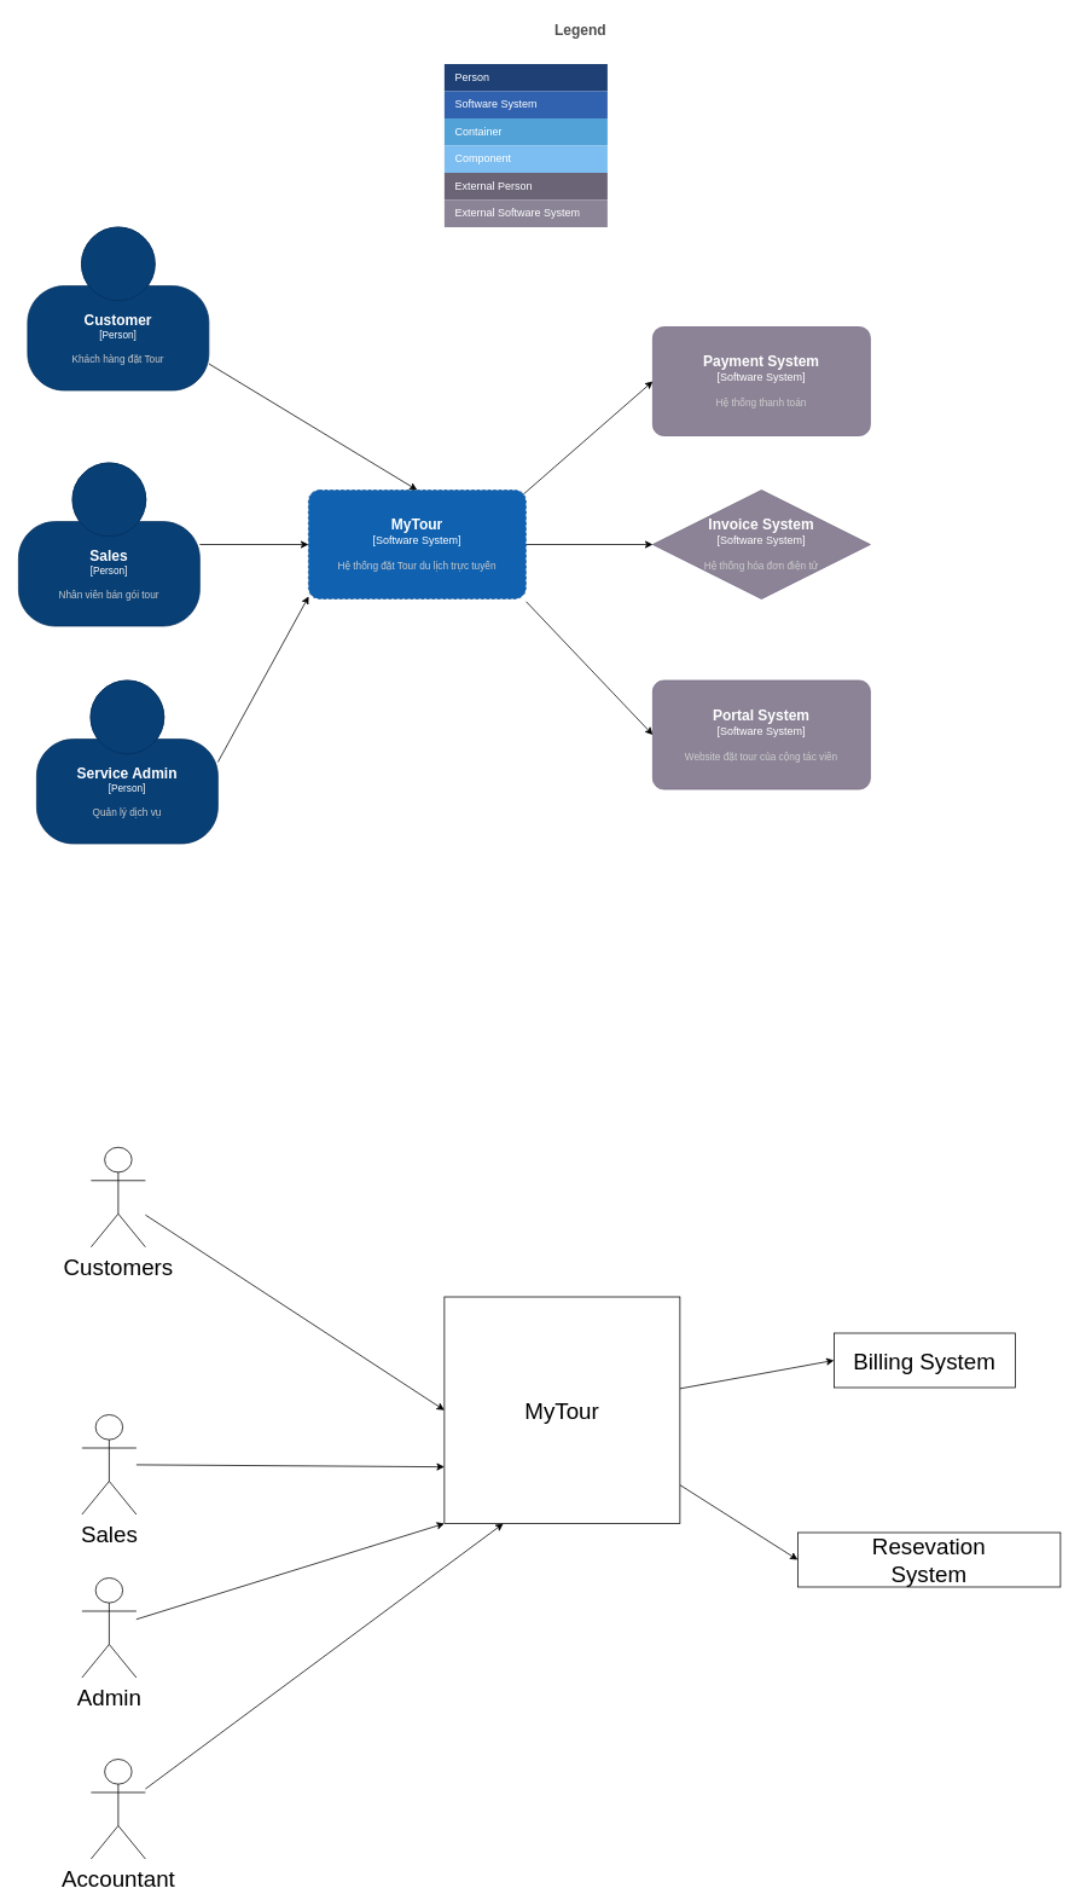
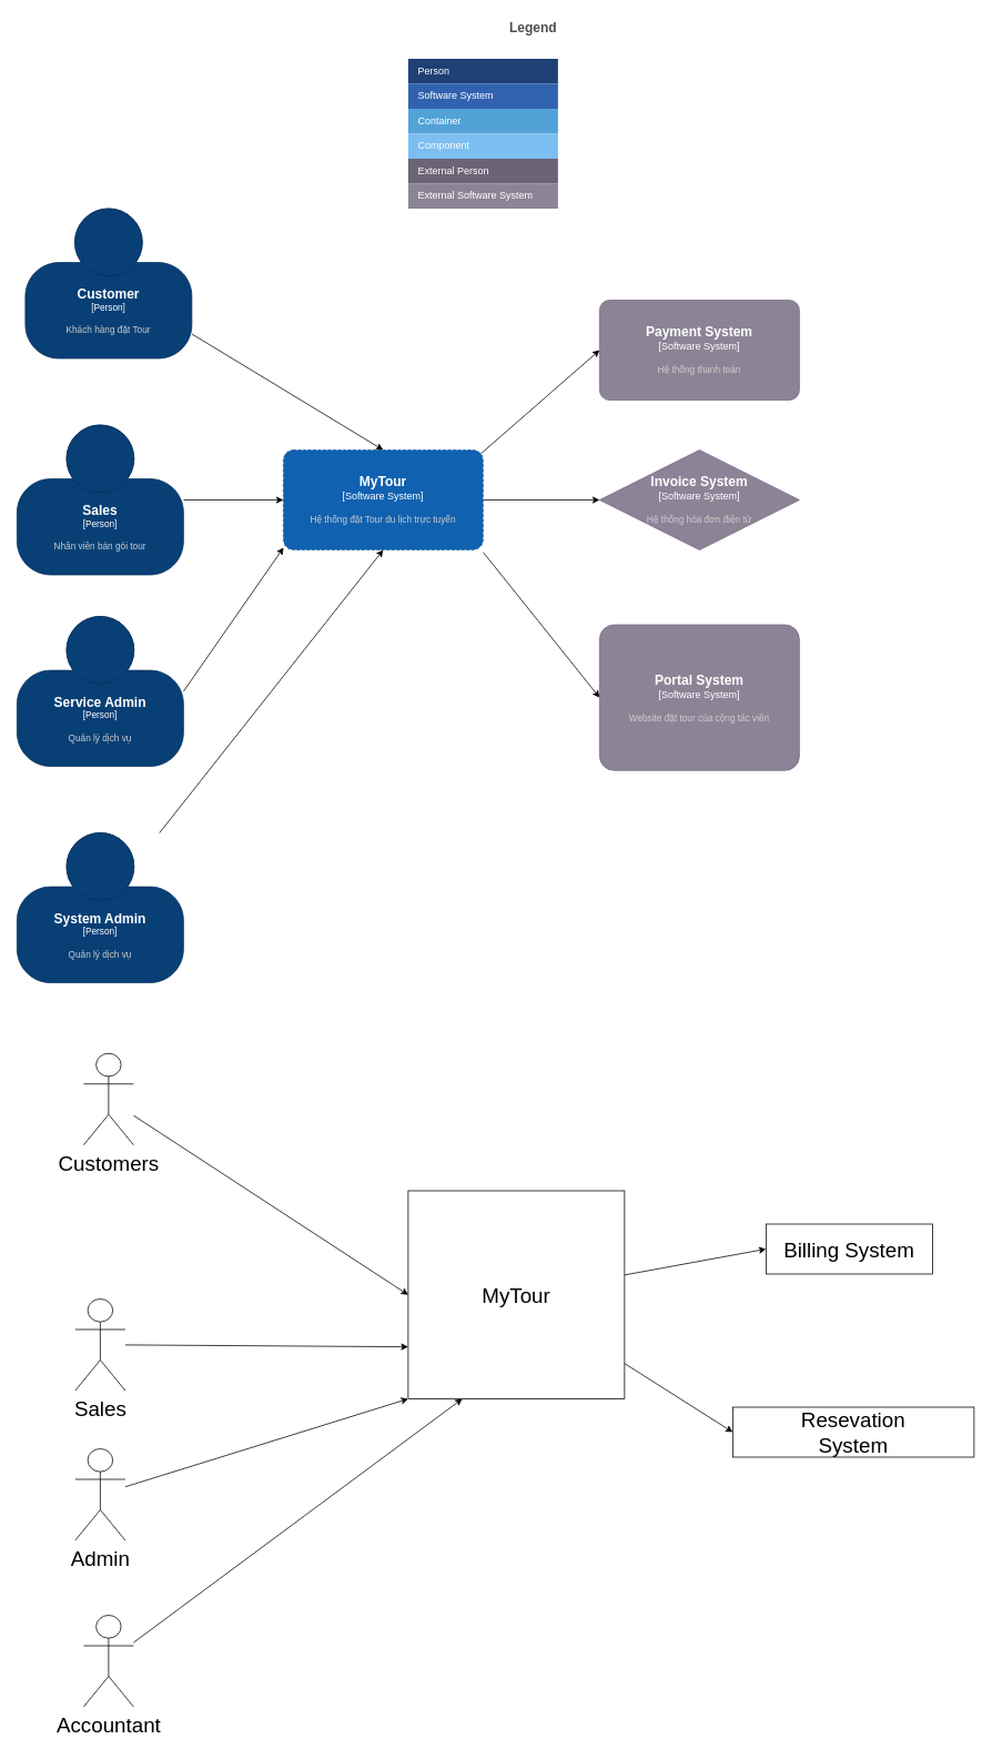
- <mxCell id="24" value="&lt;font style=&quot;font-size: 16px&quot;&gt;&lt;b&gt;Portal System&lt;/b&gt;&lt;/font&gt;&lt;div&gt;[Software System]&lt;/div&gt;&lt;br&gt;&lt;div&gt;&lt;font style=&quot;font-size: 11px&quot;&gt;&lt;font color=&quot;#cccccc&quot;&gt;Website đặt tour của cộng tác viên&lt;/font&gt;&lt;/div&gt;" style="rounded=1;whiteSpace=wrap;html=1;labelBackgroundColor=none;fillColor=#8C8496;fontColor=#ffffff;align=center;arcSize=10;strokeColor=#736782;metaEdit=1;resizable=0;points=[[0.25,0,0],[0.5,0,0],[0.75,0,0],[1,0.25,0],[1,0.5,0],[1,0.75,0],[0.75,1,0],[0.5,1,0],[0.25,1,0],[0,0.75,0],[0,0.5,0],[0,0.25,0]];" vertex="1" parent="1"><mxGeometry x="720" y="750" width="240" height="120" as="geometry" /></mxCell>
+ <mxCell id="24" value="&lt;font style=&quot;font-size: 16px&quot;&gt;&lt;b&gt;Portal System&lt;/b&gt;&lt;/font&gt;&lt;div&gt;[Software System]&lt;/div&gt;&lt;br&gt;&lt;div&gt;&lt;font style=&quot;font-size: 11px&quot;&gt;&lt;font color=&quot;#cccccc&quot;&gt;Website đặt tour của cộng tác viên&lt;/font&gt;&lt;/div&gt;" style="rounded=1;whiteSpace=wrap;html=1;labelBackgroundColor=none;fillColor=#8C8496;fontColor=#ffffff;align=center;arcSize=10;strokeColor=#736782;metaEdit=1;resizable=0;points=[[0.25,0,0],[0.5,0,0],[0.75,0,0],[1,0.25,0],[1,0.5,0],[1,0.75,0],[0.75,1,0],[0.5,1,0],[0.25,1,0],[0,0.75,0],[0,0.5,0],[0,0.25,0]];" vertex="1" parent="1"><mxGeometry x="720" y="750" width="240" height="175" as="geometry" /></mxCell>
+ <mxCell id="20" style="html=1;entryX=0.5;entryY=1;entryDx=0;entryDy=0;entryPerimeter=0;" edge="1" parent="1" source="21" target="13"><mxGeometry relative="1" as="geometry" /></mxCell>
- <mxCell id="19" value="&lt;font style=&quot;font-size: 16px&quot;&gt;&lt;b&gt;Service Admin&lt;/b&gt;&lt;/font&gt;&lt;div&gt;[Person]&lt;/div&gt;&lt;br&gt;&lt;div&gt;&lt;font style=&quot;font-size: 11px&quot;&gt;&lt;font color=&quot;#cccccc&quot;&gt;Quản lý dịch vụ&lt;/font&gt;&lt;/div&gt;" style="html=1;fontSize=11;dashed=0;whiteSpace=wrap;fillColor=#083F75;strokeColor=#06315C;fontColor=#ffffff;shape=mxgraph.c4.person2;align=center;metaEdit=1;points=[[0.5,0,0],[1,0.5,0],[1,0.75,0],[0.75,1,0],[0.5,1,0],[0.25,1,0],[0,0.75,0],[0,0.5,0]];resizable=0;" vertex="1" parent="1"><mxGeometry x="40" y="750" width="200" height="180" as="geometry" /></mxCell>
+ <mxCell id="19" value="&lt;font style=&quot;font-size: 16px&quot;&gt;&lt;b&gt;Service Admin&lt;/b&gt;&lt;/font&gt;&lt;div&gt;[Person]&lt;/div&gt;&lt;br&gt;&lt;div&gt;&lt;font style=&quot;font-size: 11px&quot;&gt;&lt;font color=&quot;#cccccc&quot;&gt;Quản lý dịch vụ&lt;/font&gt;&lt;/div&gt;" style="html=1;fontSize=11;dashed=0;whiteSpace=wrap;fillColor=#083F75;strokeColor=#06315C;fontColor=#ffffff;shape=mxgraph.c4.person2;align=center;metaEdit=1;points=[[0.5,0,0],[1,0.5,0],[1,0.75,0],[0.75,1,0],[0.5,1,0],[0.25,1,0],[0,0.75,0],[0,0.5,0]];resizable=0;" vertex="1" parent="1"><mxGeometry x="20" y="740" width="200" height="180" as="geometry" /></mxCell>
+ <mxCell id="21" value="&lt;font style=&quot;font-size: 16px&quot;&gt;&lt;b&gt;System Admin&lt;/b&gt;&lt;/font&gt;&lt;div&gt;[Person]&lt;/div&gt;&lt;br&gt;&lt;div&gt;&lt;font style=&quot;font-size: 11px&quot;&gt;&lt;font color=&quot;#cccccc&quot;&gt;Quản lý dịch vụ&lt;/font&gt;&lt;/div&gt;" style="html=1;fontSize=11;dashed=0;whiteSpace=wrap;fillColor=#083F75;strokeColor=#06315C;fontColor=#ffffff;shape=mxgraph.c4.person2;align=center;metaEdit=1;points=[[0.5,0,0],[1,0.5,0],[1,0.75,0],[0.75,1,0],[0.5,1,0],[0.25,1,0],[0,0.75,0],[0,0.5,0]];resizable=0;" vertex="1" parent="1"><mxGeometry x="20" y="1000" width="200" height="180" as="geometry" /></mxCell>
